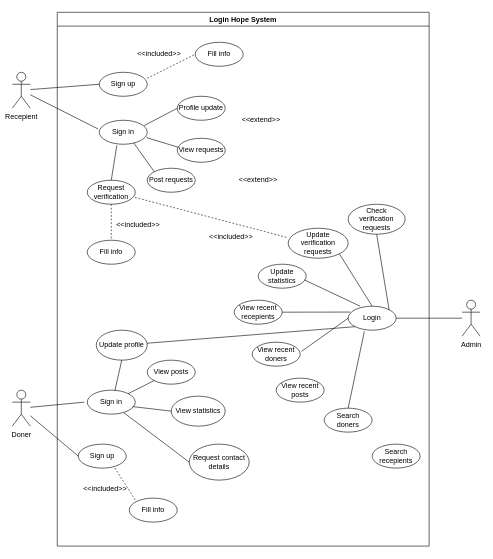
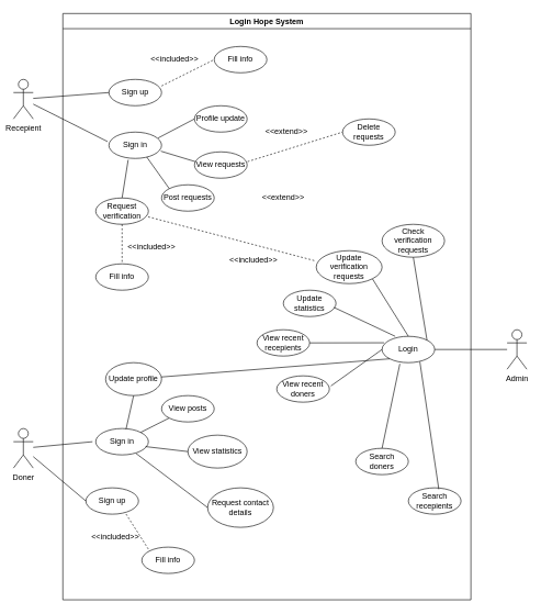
+ <mxCell id="12" value="Delete requests" style="ellipse;whiteSpace=wrap;html=1;" vertex="1" parent="2"><mxGeometry x="425" y="160" width="80" height="40" as="geometry" /></mxCell>
+ <mxCell id="14" value="" style="endArrow=none;dashed=1;html=1;rounded=0;exitX=1.008;exitY=0.371;exitDx=0;exitDy=0;entryX=0;entryY=0.5;entryDx=0;entryDy=0;exitPerimeter=0;" edge="1" parent="2" source="9" target="12"><mxGeometry width="50" height="50" relative="1" as="geometry"><mxPoint x="185" y="140" as="sourcePoint" /><mxPoint x="265" y="100" as="targetPoint" /></mxGeometry></mxCell>
+ <mxCell id="47" value="" style="endArrow=none;html=1;rounded=0;entryX=0.578;entryY=0.055;entryDx=0;entryDy=0;entryPerimeter=0;exitX=0.718;exitY=0.965;exitDx=0;exitDy=0;exitPerimeter=0;" edge="1" parent="2" source="23" target="31"><mxGeometry width="50" height="50" relative="1" as="geometry"><mxPoint x="425" y="820" as="sourcePoint" /><mxPoint x="538" y="876" as="targetPoint" /></mxGeometry></mxCell>
- <mxCell id="27" value="View recent posts" style="ellipse;whiteSpace=wrap;html=1;" vertex="1" parent="2"><mxGeometry x="365" y="610" width="80" height="40" as="geometry" /></mxCell>
